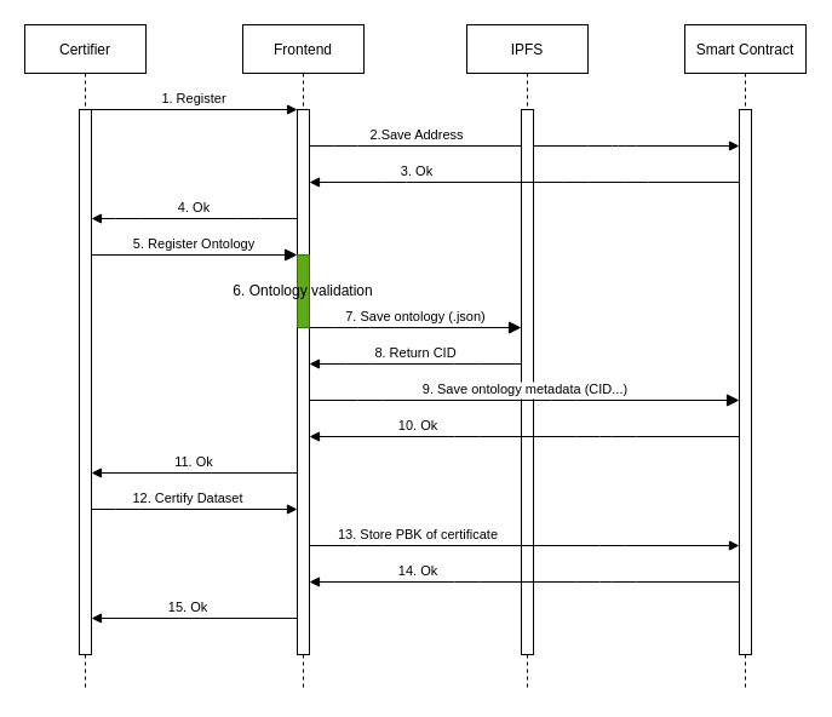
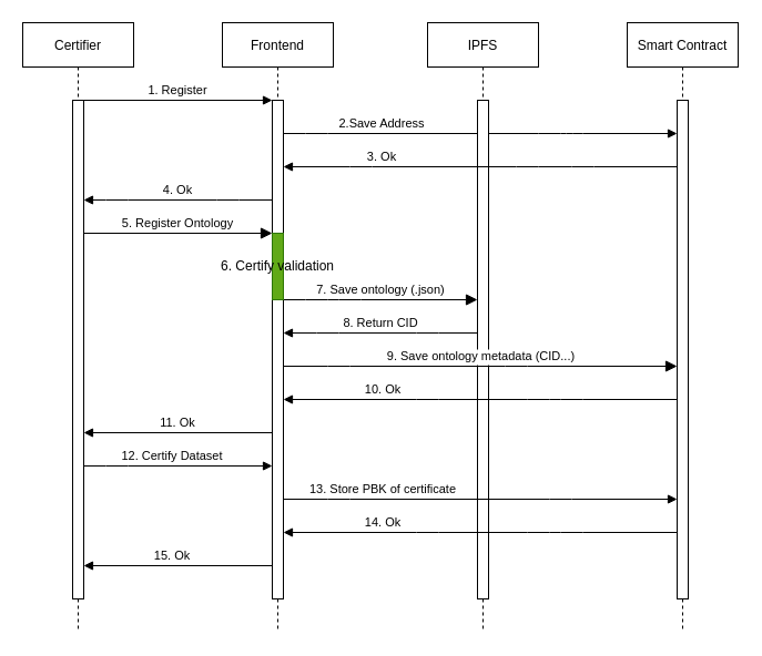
- <mxCell id="19" value="6. Ontology validation" style="text;html=1;strokeColor=none;fillColor=none;align=center;verticalAlign=middle;whiteSpace=wrap;rounded=0;" parent="1" vertex="1"><mxGeometry x="190" y="230" width="120" height="20" as="geometry" /></mxCell>
+ <mxCell id="19" value="6. Certify validation" style="text;html=1;strokeColor=none;fillColor=none;align=center;verticalAlign=middle;whiteSpace=wrap;rounded=0;" parent="1" vertex="1"><mxGeometry x="190" y="230" width="120" height="20" as="geometry" /></mxCell>
